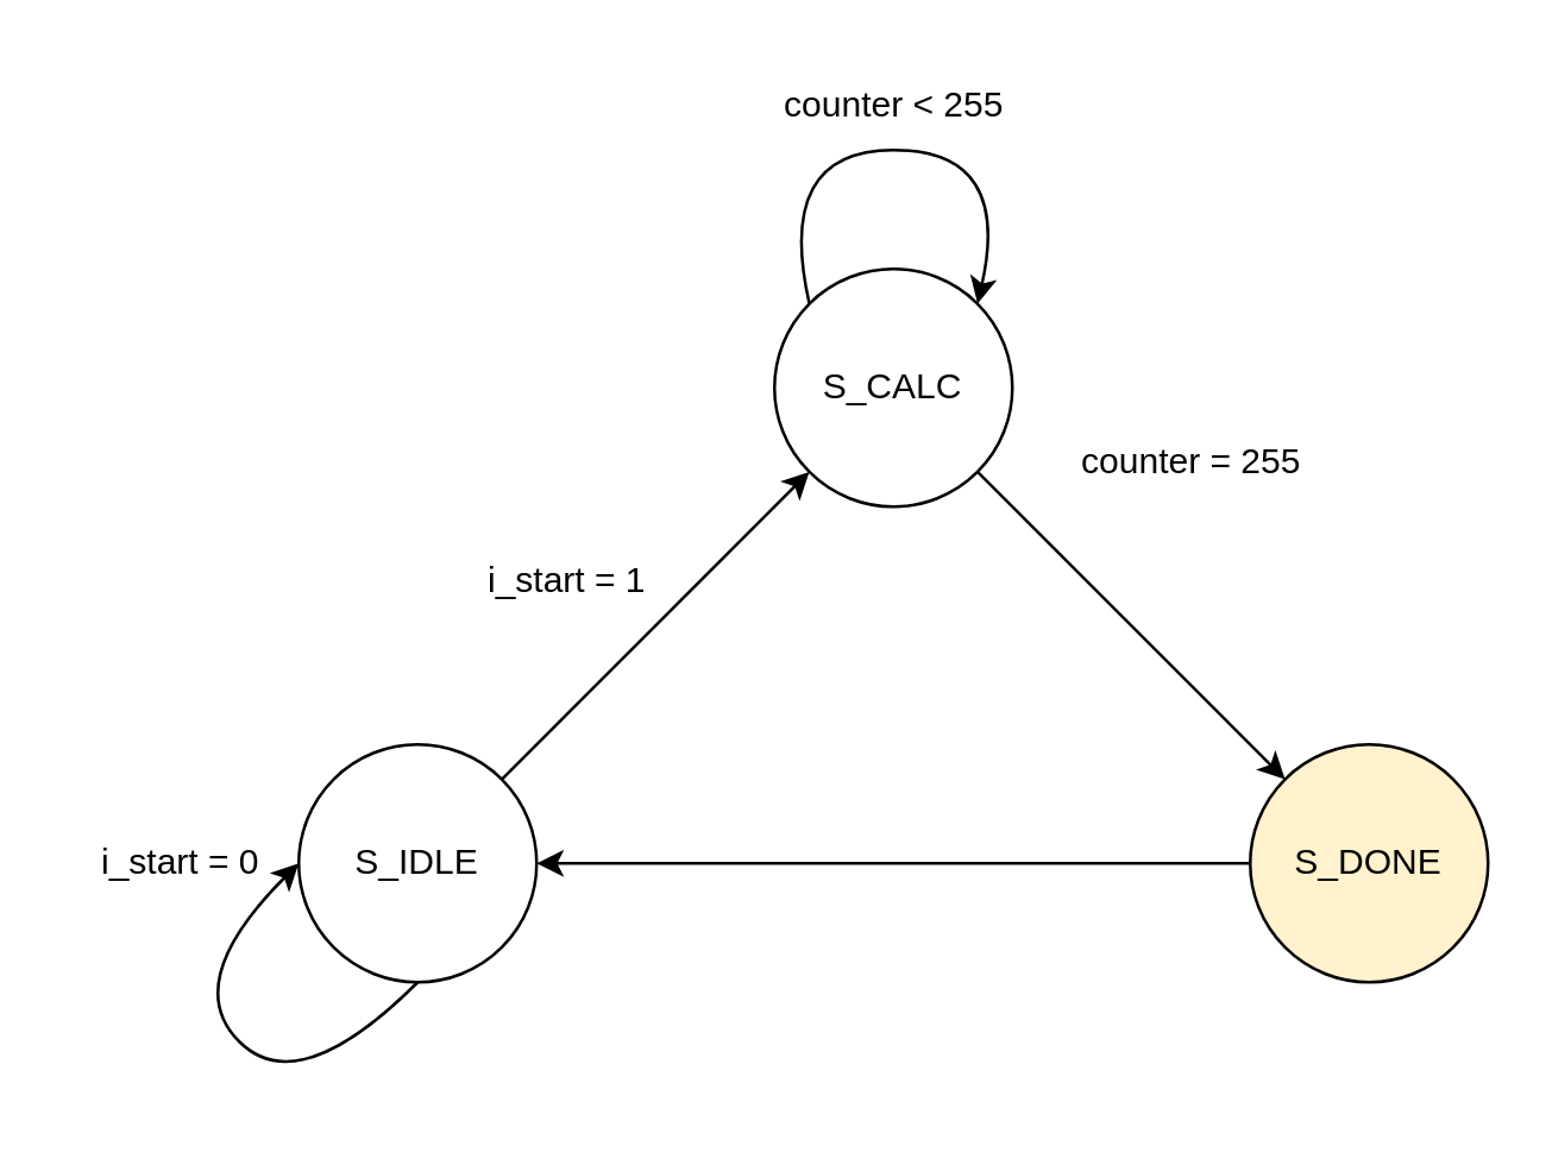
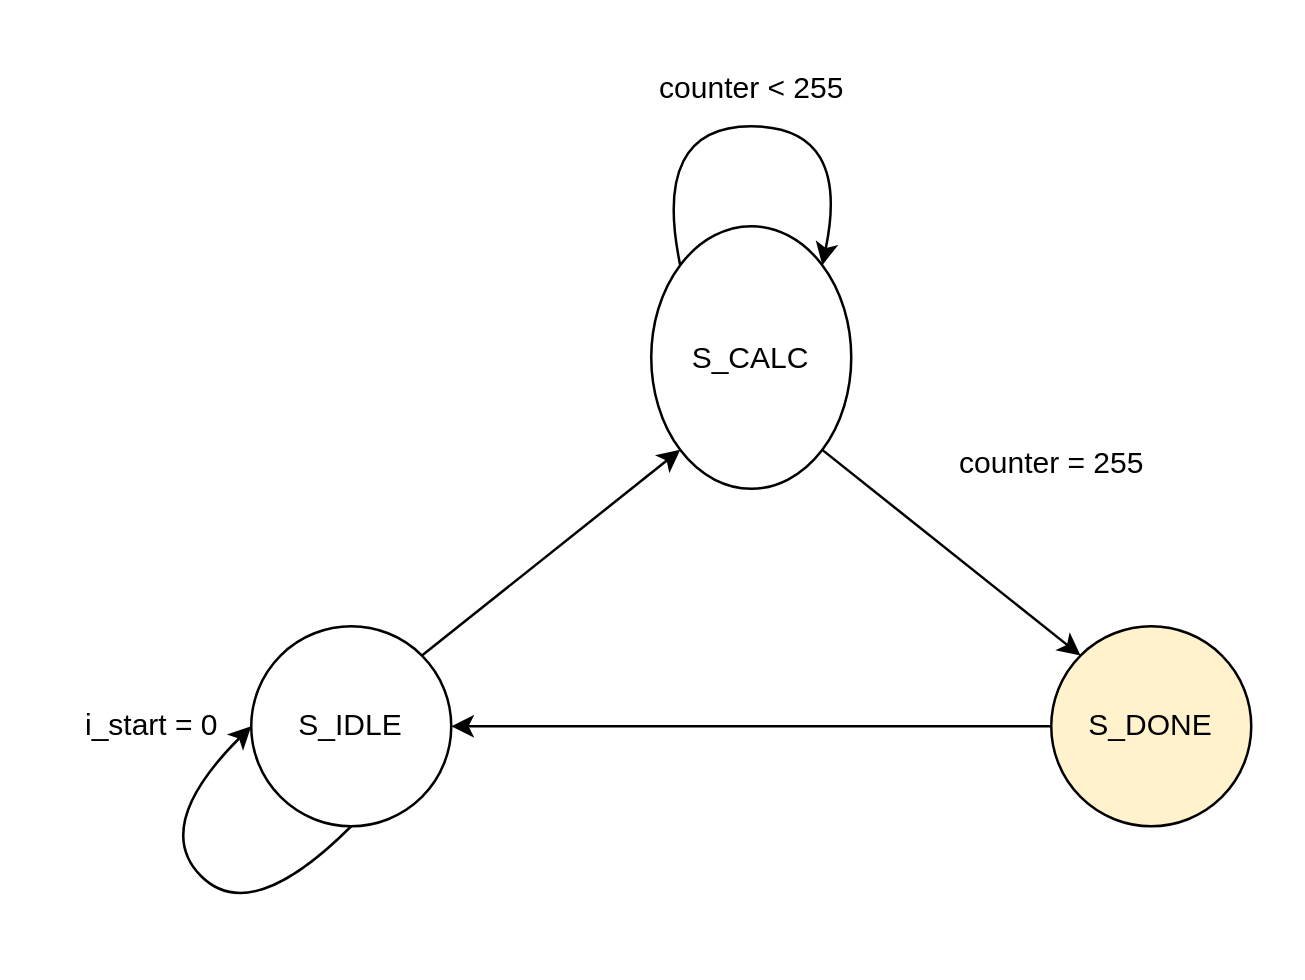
- <mxCell id="3" value="S_CALC" style="ellipse;whiteSpace=wrap;html=1;aspect=fixed;" parent="1" vertex="1"><mxGeometry x="260" y="90" width="80" height="80" as="geometry" /></mxCell>
+ <mxCell id="3" value="S_CALC" style="ellipse;whiteSpace=wrap;html=1;aspect=fixed;" parent="1" vertex="1"><mxGeometry x="260" y="90" width="80" height="105" as="geometry" /></mxCell>
- <mxCell id="7" value="counter = 255" style="text;html=1;align=center;verticalAlign=middle;resizable=0;points=[];autosize=1;strokeColor=none;fillColor=none;" parent="1" vertex="1"><mxGeometry x="350" y="140" width="100" height="30" as="geometry" /></mxCell>
+ <mxCell id="7" value="counter = 255" style="text;html=1;align=center;verticalAlign=middle;resizable=0;points=[];autosize=1;strokeColor=none;fillColor=none;" parent="1" vertex="1"><mxGeometry x="370" y="170" width="100" height="30" as="geometry" /></mxCell>
- <mxCell id="8" value="i_start = 1" style="text;html=1;align=center;verticalAlign=middle;resizable=0;points=[];autosize=1;strokeColor=none;fillColor=none;" parent="1" vertex="1"><mxGeometry x="150" y="180" width="80" height="30" as="geometry" /></mxCell>
